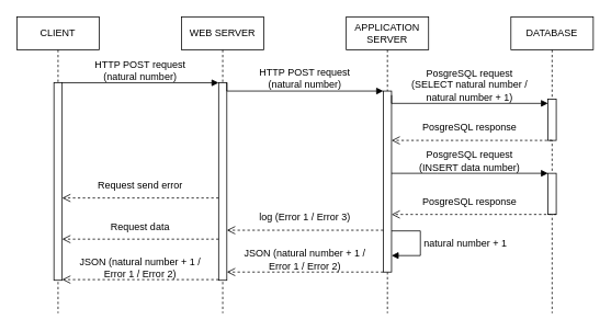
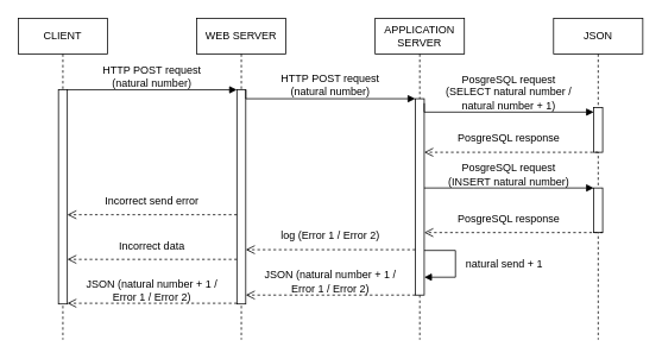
- <mxCell id="9" value="DATABASE" style="shape=umlLifeline;perimeter=lifelinePerimeter;whiteSpace=wrap;html=1;container=1;dropTarget=0;collapsible=0;recursiveResize=0;outlineConnect=0;portConstraint=eastwest;newEdgeStyle={&quot;curved&quot;:0,&quot;rounded&quot;:0};" vertex="1" parent="1"><mxGeometry x="620" y="20" width="100" height="360" as="geometry" /></mxCell>
+ <mxCell id="9" value="JSON" style="shape=umlLifeline;perimeter=lifelinePerimeter;whiteSpace=wrap;html=1;container=1;dropTarget=0;collapsible=0;recursiveResize=0;outlineConnect=0;portConstraint=eastwest;newEdgeStyle={&quot;curved&quot;:0,&quot;rounded&quot;:0};" vertex="1" parent="1"><mxGeometry x="620" y="20" width="100" height="360" as="geometry" /></mxCell>
- <mxCell id="14" value="PosgreSQL request &lt;br&gt;(INSERT data number)" style="text;html=1;strokeColor=none;fillColor=none;align=center;verticalAlign=middle;whiteSpace=wrap;rounded=0;" vertex="1" parent="9"><mxGeometry x="-150" y="160" width="200" height="30" as="geometry" /></mxCell>
+ <mxCell id="14" value="PosgreSQL request &lt;br&gt;(INSERT natural number)" style="text;html=1;strokeColor=none;fillColor=none;align=center;verticalAlign=middle;whiteSpace=wrap;rounded=0;" vertex="1" parent="9"><mxGeometry x="-150" y="160" width="200" height="30" as="geometry" /></mxCell>
- <mxCell id="31" value="Request send error" style="text;html=1;strokeColor=none;fillColor=none;align=center;verticalAlign=middle;whiteSpace=wrap;rounded=0;" vertex="1" parent="1"><mxGeometry x="70" y="210" width="200" height="30" as="geometry" /></mxCell>
+ <mxCell id="31" value="Incorrect send error" style="text;html=1;strokeColor=none;fillColor=none;align=center;verticalAlign=middle;whiteSpace=wrap;rounded=0;" vertex="1" parent="1"><mxGeometry x="70" y="210" width="200" height="30" as="geometry" /></mxCell>
- <mxCell id="34" value="log (Error 1 / Error 3)" style="text;html=1;strokeColor=none;fillColor=none;align=center;verticalAlign=middle;whiteSpace=wrap;rounded=0;" vertex="1" parent="1"><mxGeometry x="270" y="249.17" width="200" height="30" as="geometry" /></mxCell>
+ <mxCell id="34" value="log (Error 1 / Error 2)" style="text;html=1;strokeColor=none;fillColor=none;align=center;verticalAlign=middle;whiteSpace=wrap;rounded=0;" vertex="1" parent="1"><mxGeometry x="270" y="249.17" width="200" height="30" as="geometry" /></mxCell>
- <mxCell id="29" value="Request data" style="text;html=1;strokeColor=none;fillColor=none;align=center;verticalAlign=middle;whiteSpace=wrap;rounded=0;" vertex="1" parent="1"><mxGeometry x="70" y="260" width="200" height="30" as="geometry" /></mxCell>
+ <mxCell id="29" value="Incorrect data" style="text;html=1;strokeColor=none;fillColor=none;align=center;verticalAlign=middle;whiteSpace=wrap;rounded=0;" vertex="1" parent="1"><mxGeometry x="70" y="260" width="200" height="30" as="geometry" /></mxCell>
- <mxCell id="25" value="natural number + 1" style="text;html=1;strokeColor=none;fillColor=none;align=center;verticalAlign=middle;whiteSpace=wrap;rounded=0;" vertex="1" parent="1"><mxGeometry x="510" y="280" width="110" height="30" as="geometry" /></mxCell>
+ <mxCell id="25" value="natural send + 1" style="text;html=1;strokeColor=none;fillColor=none;align=center;verticalAlign=middle;whiteSpace=wrap;rounded=0;" vertex="1" parent="1"><mxGeometry x="510" y="280" width="110" height="30" as="geometry" /></mxCell>
